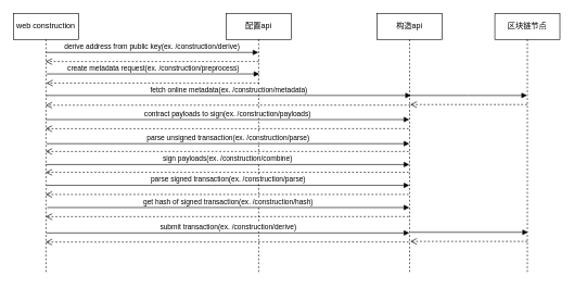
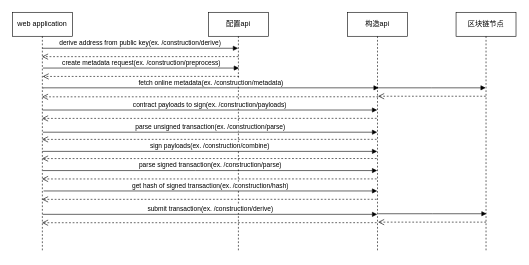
- <mxCell id="2" value="web construction" style="shape=umlLifeline;perimeter=lifelinePerimeter;whiteSpace=wrap;html=1;container=0;dropTarget=0;collapsible=0;recursiveResize=0;outlineConnect=0;portConstraint=eastwest;newEdgeStyle={&quot;edgeStyle&quot;:&quot;elbowEdgeStyle&quot;,&quot;elbow&quot;:&quot;vertical&quot;,&quot;curved&quot;:0,&quot;rounded&quot;:0};" vertex="1" parent="1"><mxGeometry x="20" y="20" width="100" height="400" as="geometry" /></mxCell>
+ <mxCell id="2" value="web application" style="shape=umlLifeline;perimeter=lifelinePerimeter;whiteSpace=wrap;html=1;container=0;dropTarget=0;collapsible=0;recursiveResize=0;outlineConnect=0;portConstraint=eastwest;newEdgeStyle={&quot;edgeStyle&quot;:&quot;elbowEdgeStyle&quot;,&quot;elbow&quot;:&quot;vertical&quot;,&quot;curved&quot;:0,&quot;rounded&quot;:0};" vertex="1" parent="1"><mxGeometry x="20" y="20" width="100" height="400" as="geometry" /></mxCell>
